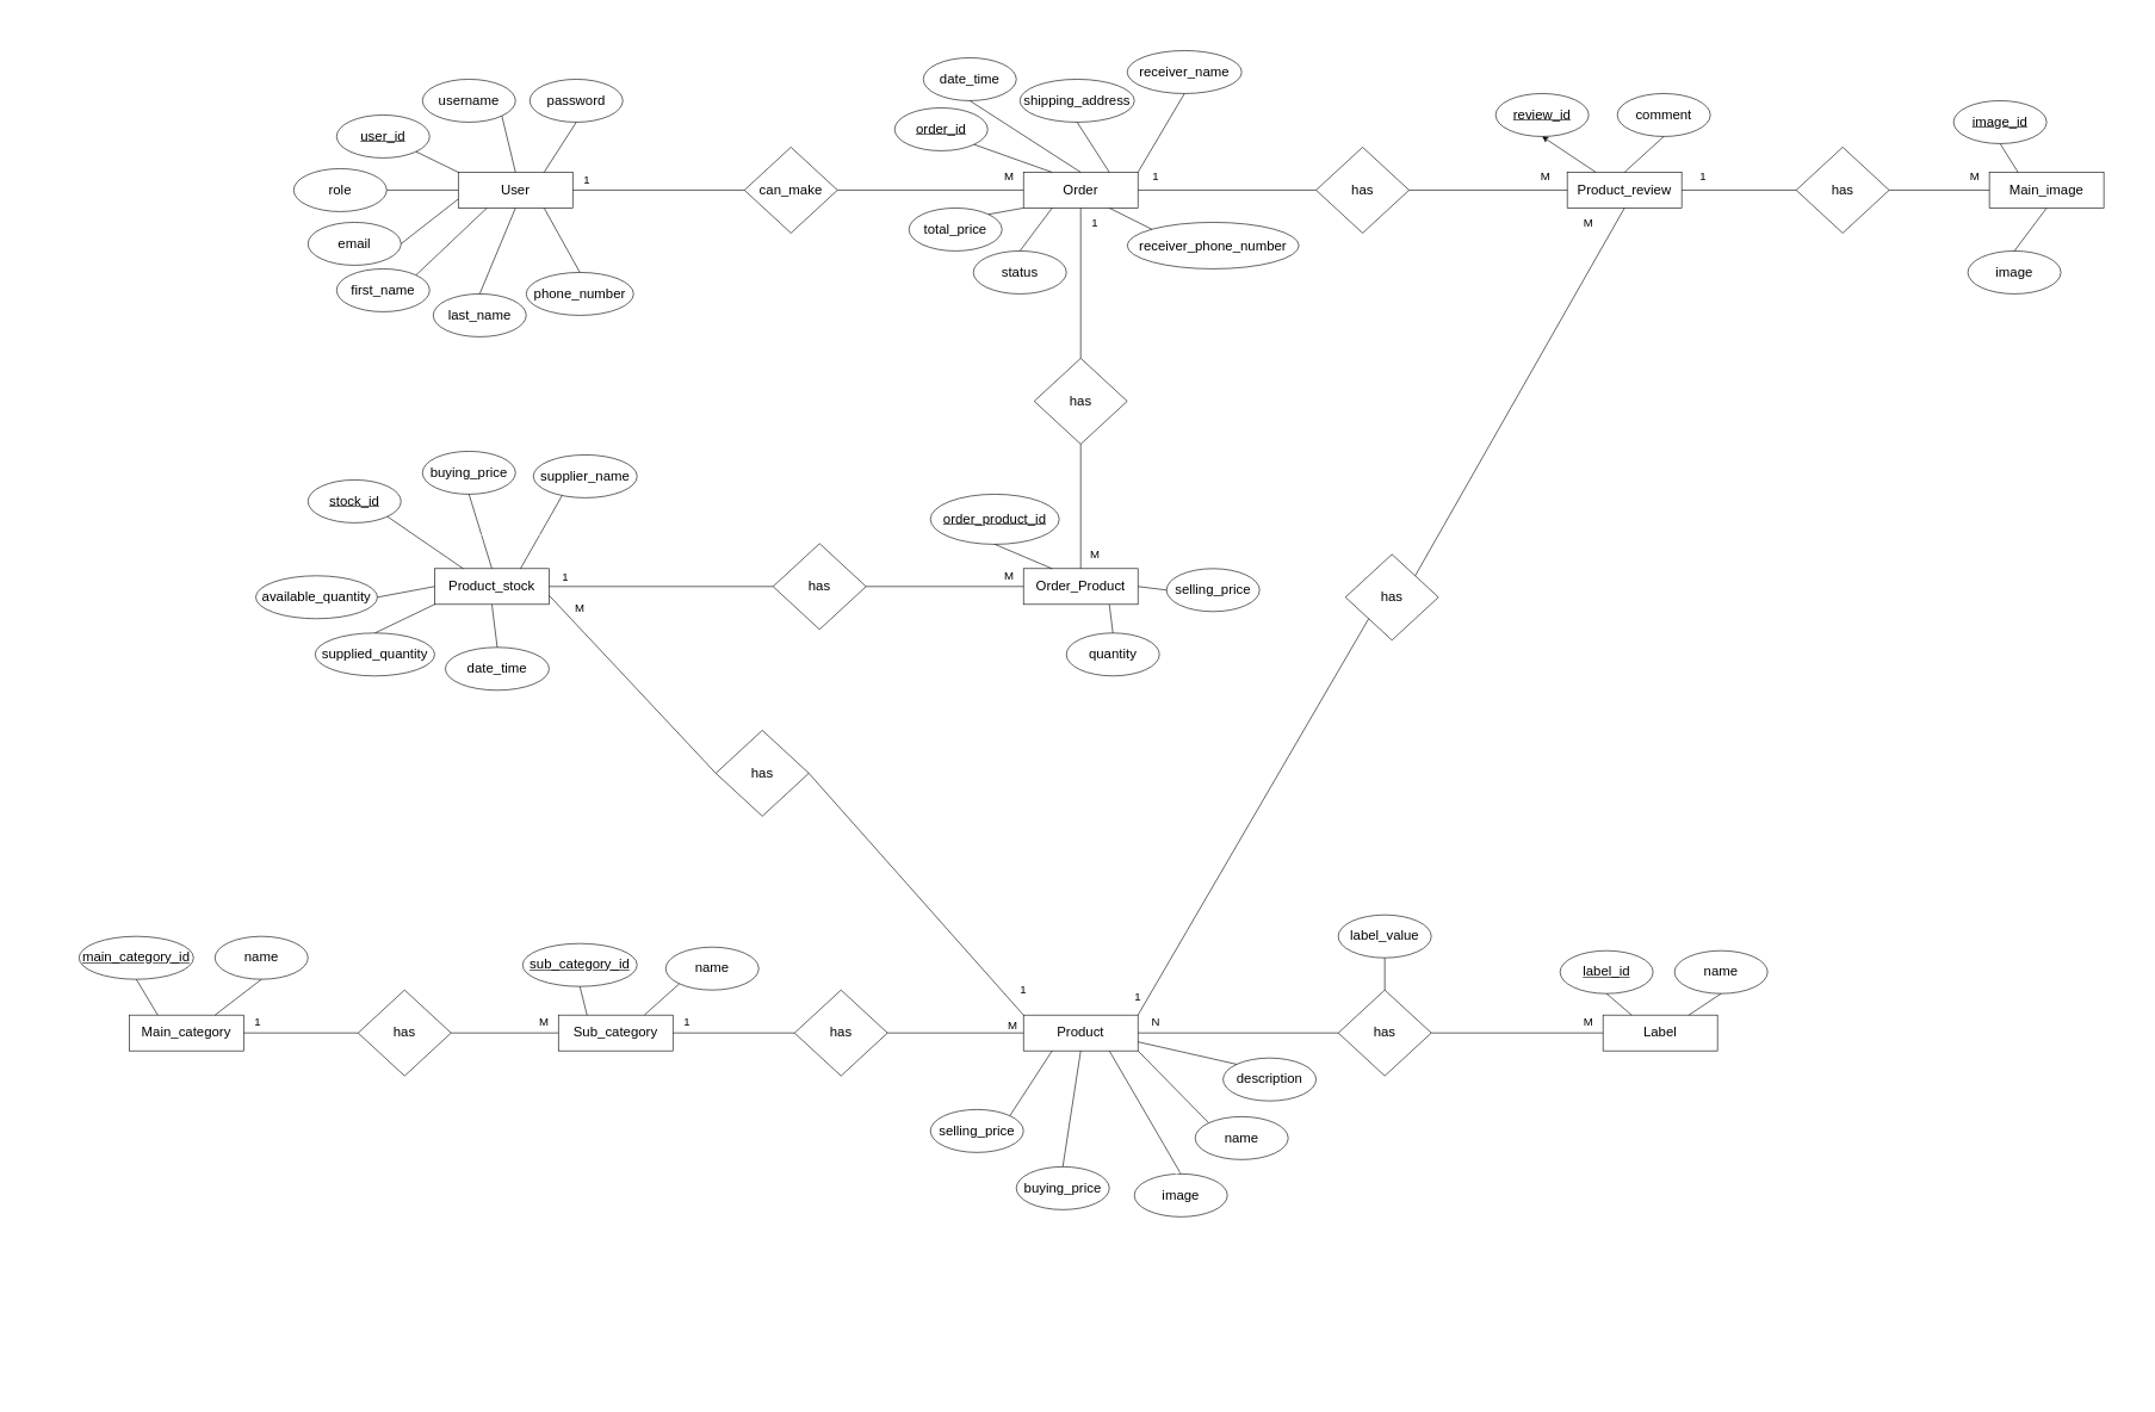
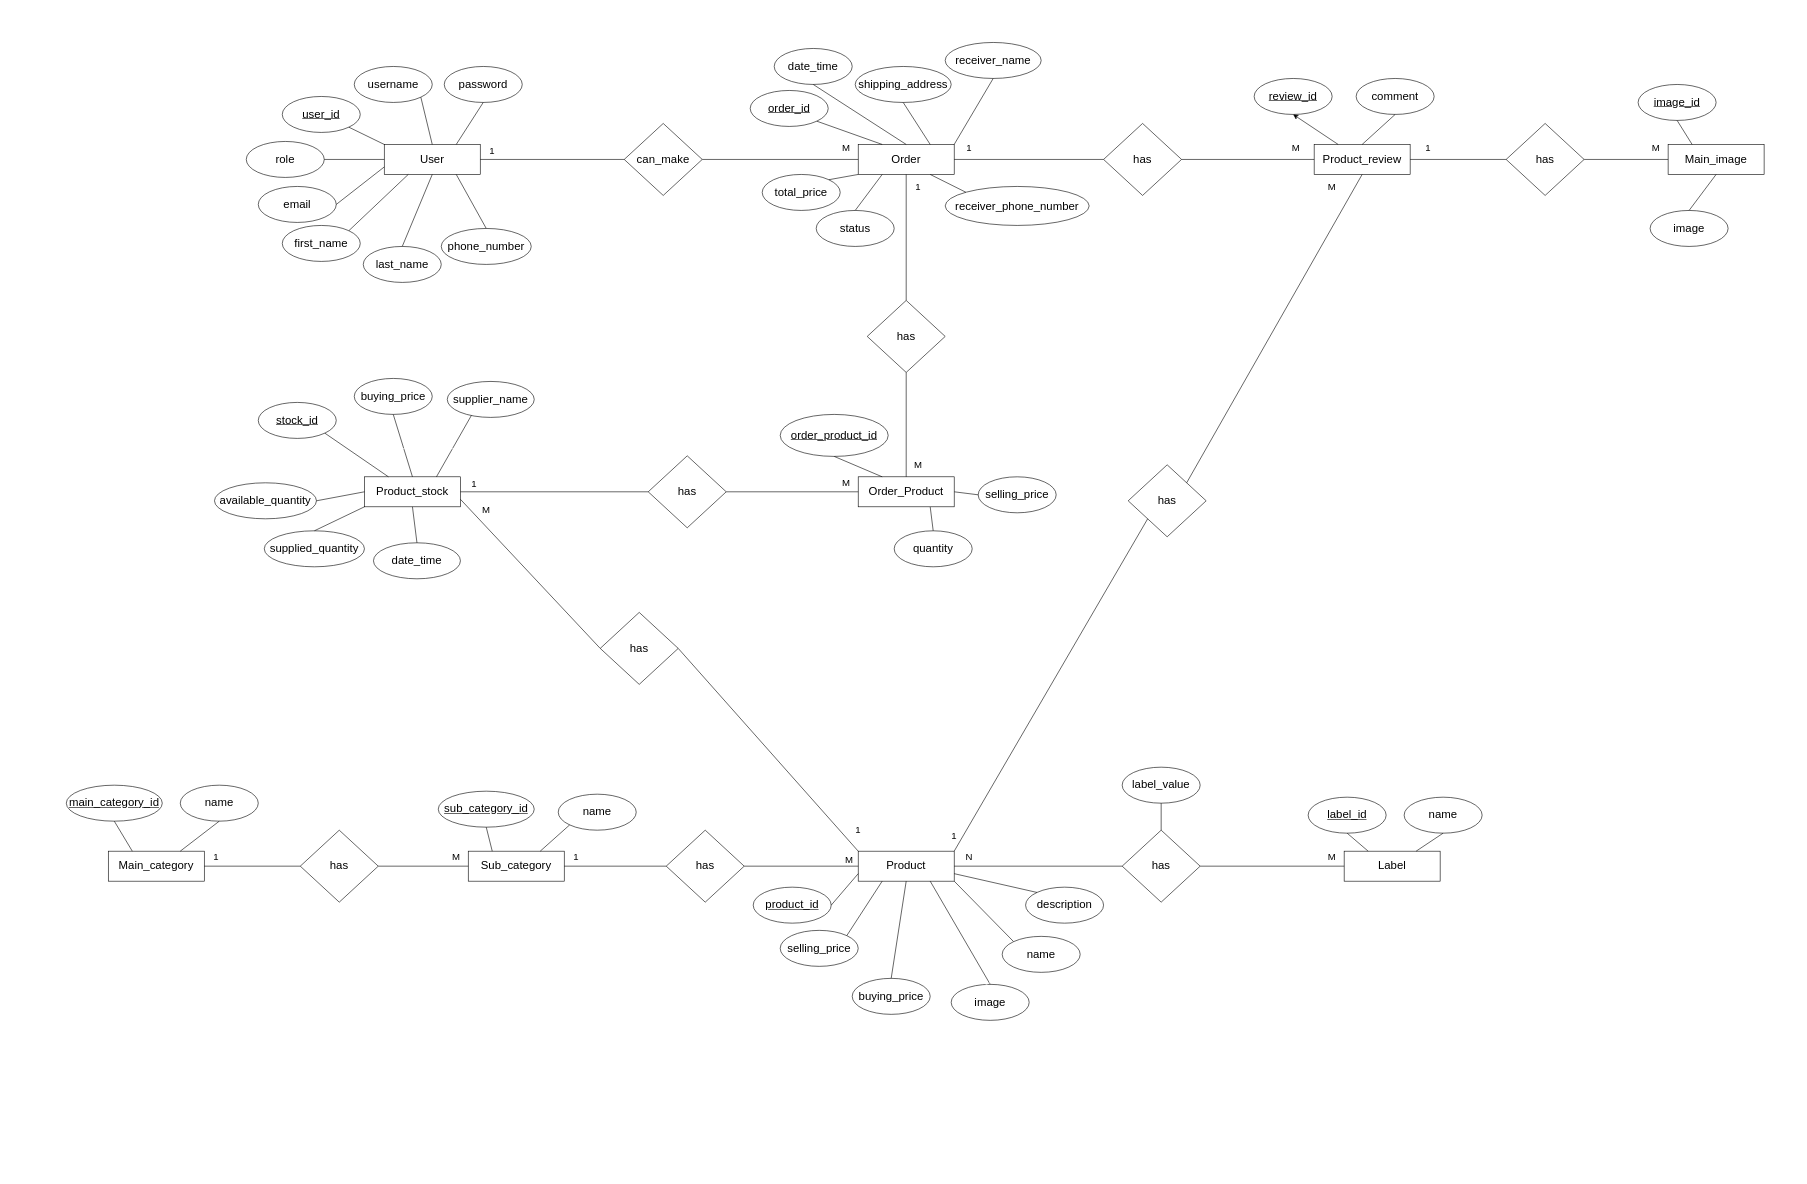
+ <mxCell id="51" value="" style="endArrow=none;html=1;rounded=0;entryX=1;entryY=0.5;entryDx=0;entryDy=0;exitX=0;exitY=0.75;exitDx=0;exitDy=0;" parent="1" source="3" target="48" edge="1"><mxGeometry width="50" height="50" relative="1" as="geometry"><mxPoint x="1700" y="968" as="sourcePoint" /><mxPoint x="1750" y="918" as="targetPoint" /></mxGeometry></mxCell>
+ <mxCell id="48" value="&lt;font style=&quot;font-size: 19px;&quot;&gt;&lt;u&gt;product_id&lt;/u&gt;&lt;/font&gt;" style="ellipse;whiteSpace=wrap;html=1;" parent="1" vertex="1"><mxGeometry x="1255" y="1478" width="130" height="60" as="geometry" /></mxCell>
